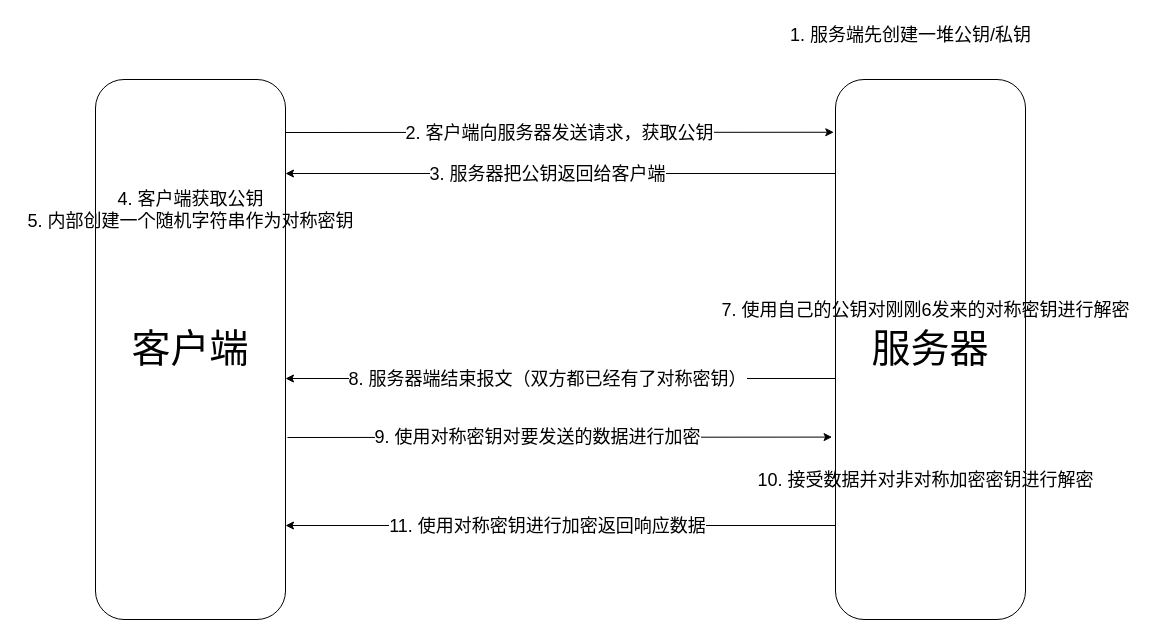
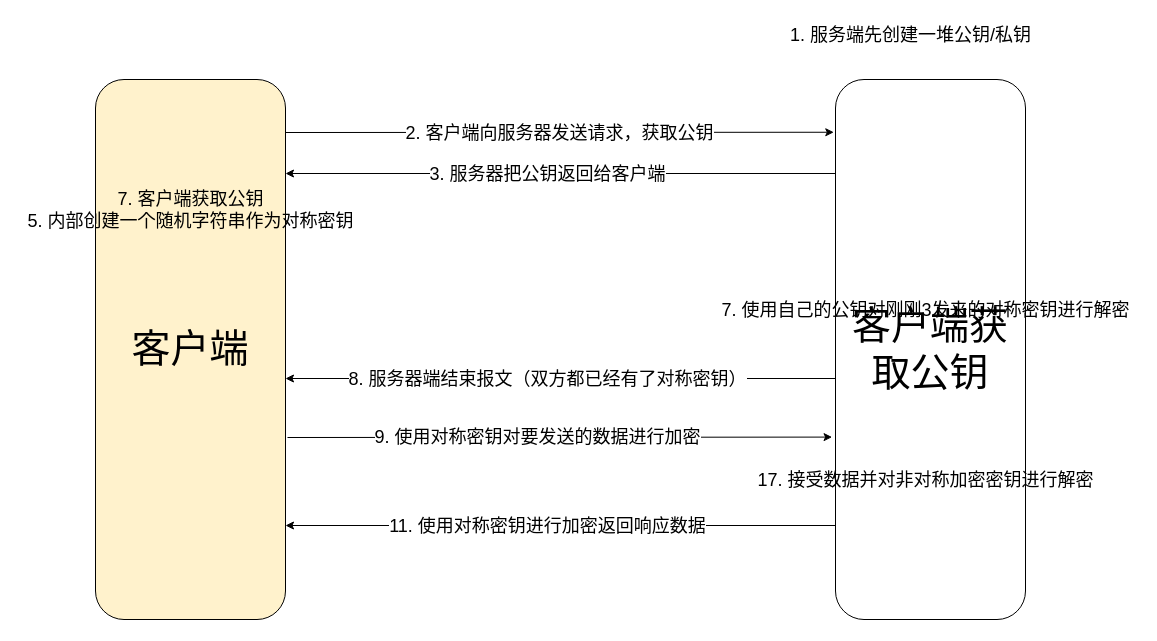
- <mxCell id="9" value="4. 客户端获取公钥&lt;br&gt;5. 内部创建一个随机字符串作为对称密钥" style="text;html=1;align=center;verticalAlign=middle;resizable=0;points=[];autosize=1;strokeColor=none;fontSize=18;" vertex="1" parent="1"><mxGeometry x="20" y="185" width="340" height="50" as="geometry" /></mxCell>
+ <mxCell id="9" value="7. 客户端获取公钥&lt;br&gt;5. 内部创建一个随机字符串作为对称密钥" style="text;html=1;align=center;verticalAlign=middle;resizable=0;points=[];autosize=1;strokeColor=none;fontSize=18;" vertex="1" parent="1"><mxGeometry x="20" y="185" width="340" height="50" as="geometry" /></mxCell>
- <mxCell id="10" value="7. 使用自己的公钥对刚刚6发来的对称密钥进行解密" style="text;html=1;align=center;verticalAlign=middle;resizable=0;points=[];autosize=1;strokeColor=none;fontSize=18;" vertex="1" parent="1"><mxGeometry x="715" y="295" width="420" height="30" as="geometry" /></mxCell>
+ <mxCell id="10" value="7. 使用自己的公钥对刚刚3发来的对称密钥进行解密" style="text;html=1;align=center;verticalAlign=middle;resizable=0;points=[];autosize=1;strokeColor=none;fontSize=18;" vertex="1" parent="1"><mxGeometry x="715" y="295" width="420" height="30" as="geometry" /></mxCell>
- <mxCell id="2" value="&lt;font style=&quot;font-size: 39px&quot;&gt;客户端&lt;/font&gt;" style="rounded=1;whiteSpace=wrap;html=1;" vertex="1" parent="1"><mxGeometry x="95" y="79" width="190" height="540" as="geometry" /></mxCell>
+ <mxCell id="2" value="&lt;font style=&quot;font-size: 39px&quot;&gt;客户端&lt;/font&gt;" style="rounded=1;whiteSpace=wrap;html=1;fillColor=#fff2cc;" vertex="1" parent="1"><mxGeometry x="95" y="79" width="190" height="540" as="geometry" /></mxCell>
- <mxCell id="3" value="&lt;font style=&quot;font-size: 39px&quot;&gt;服务器&lt;/font&gt;" style="rounded=1;whiteSpace=wrap;html=1;" vertex="1" parent="1"><mxGeometry x="835" y="79" width="190" height="540" as="geometry" /></mxCell>
+ <mxCell id="3" value="&lt;font style=&quot;font-size: 39px&quot;&gt;客户端获取公钥&lt;/font&gt;" style="rounded=1;whiteSpace=wrap;html=1;" vertex="1" parent="1"><mxGeometry x="835" y="79" width="190" height="540" as="geometry" /></mxCell>
- <mxCell id="17" value="10. 接受数据并对非对称加密密钥进行解密" style="text;html=1;align=center;verticalAlign=middle;resizable=0;points=[];autosize=1;strokeColor=none;fontSize=18;" vertex="1" parent="1"><mxGeometry x="750" y="465" width="350" height="30" as="geometry" /></mxCell>
+ <mxCell id="17" value="17. 接受数据并对非对称加密密钥进行解密" style="text;html=1;align=center;verticalAlign=middle;resizable=0;points=[];autosize=1;strokeColor=none;fontSize=18;" vertex="1" parent="1"><mxGeometry x="750" y="465" width="350" height="30" as="geometry" /></mxCell>
